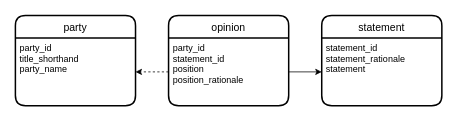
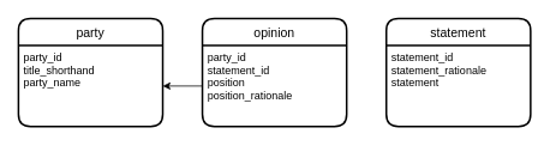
- <mxCell id="9" style="edgeStyle=orthogonalEdgeStyle;rounded=0;orthogonalLoop=1;jettySize=auto;html=1;dashed=1;" edge="1" parent="1" source="7" target="3"><mxGeometry relative="1" as="geometry" /></mxCell>
+ <mxCell id="9" style="edgeStyle=orthogonalEdgeStyle;rounded=0;orthogonalLoop=1;jettySize=auto;html=1;" edge="1" parent="1" source="7" target="3"><mxGeometry relative="1" as="geometry" /></mxCell>
- <mxCell id="8" style="edgeStyle=orthogonalEdgeStyle;rounded=0;orthogonalLoop=1;jettySize=auto;html=1;entryX=0;entryY=0.5;entryDx=0;entryDy=0;" edge="1" parent="1" source="7" target="5"><mxGeometry relative="1" as="geometry" /></mxCell>
